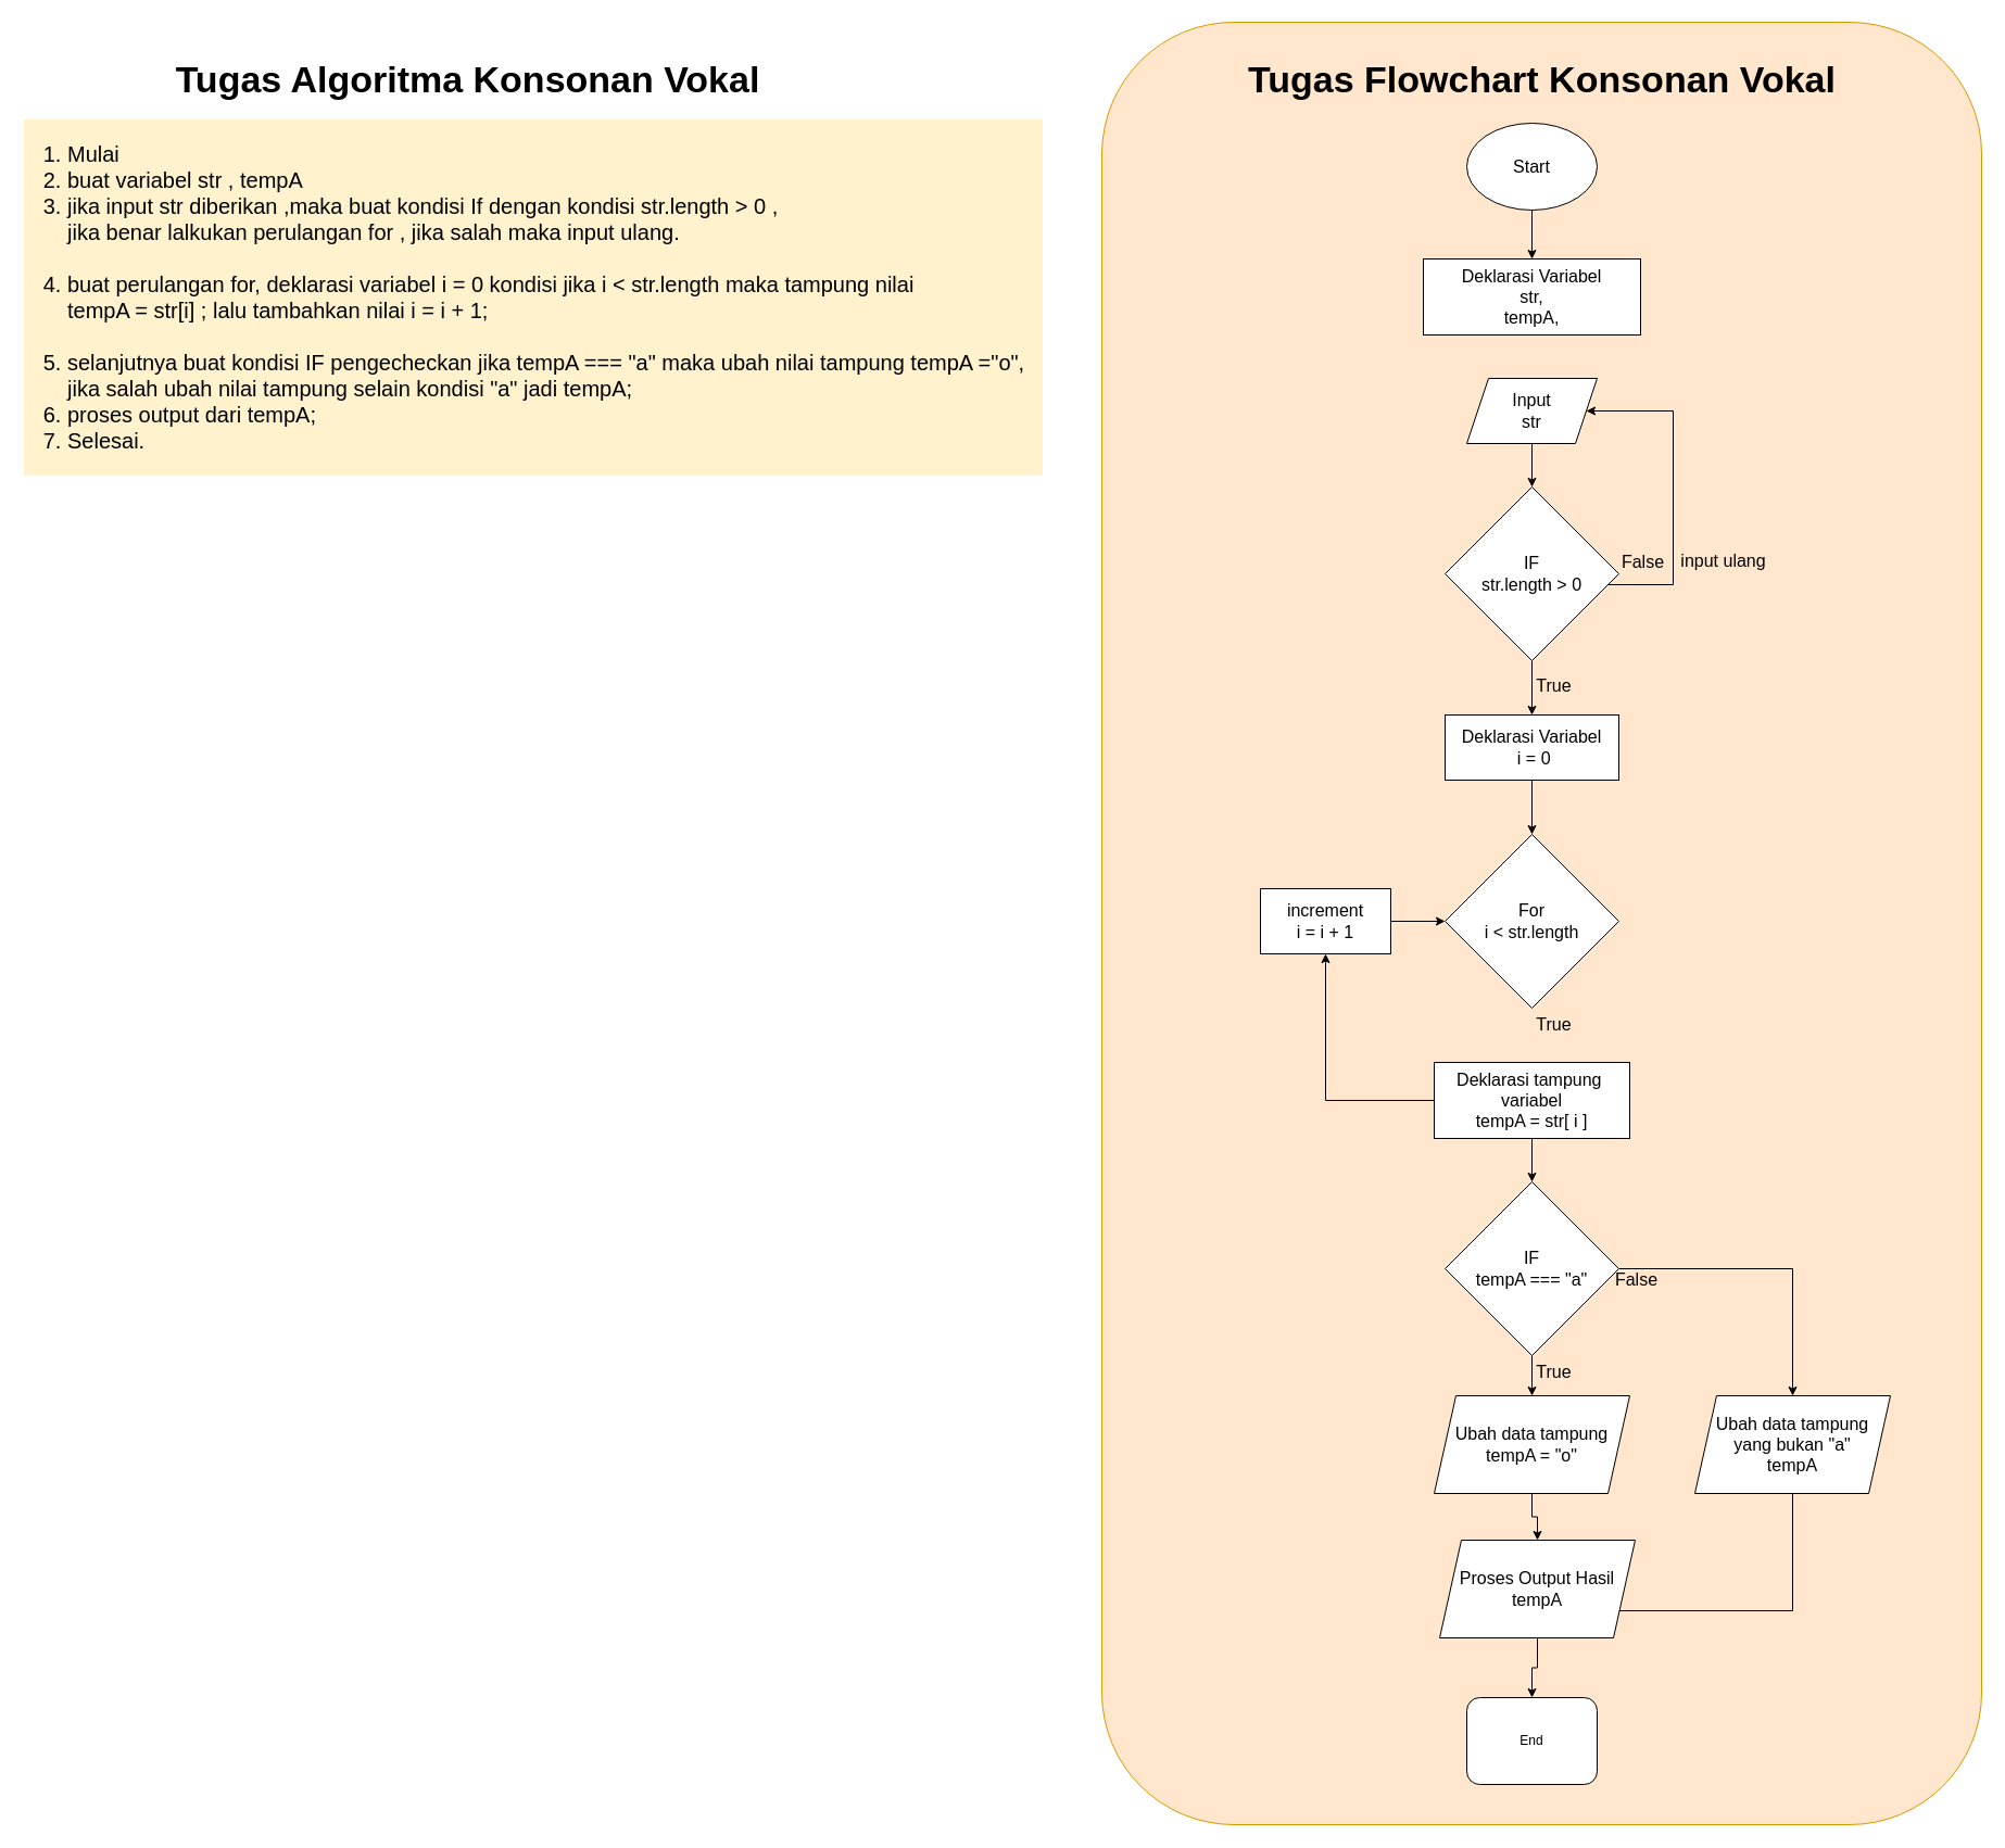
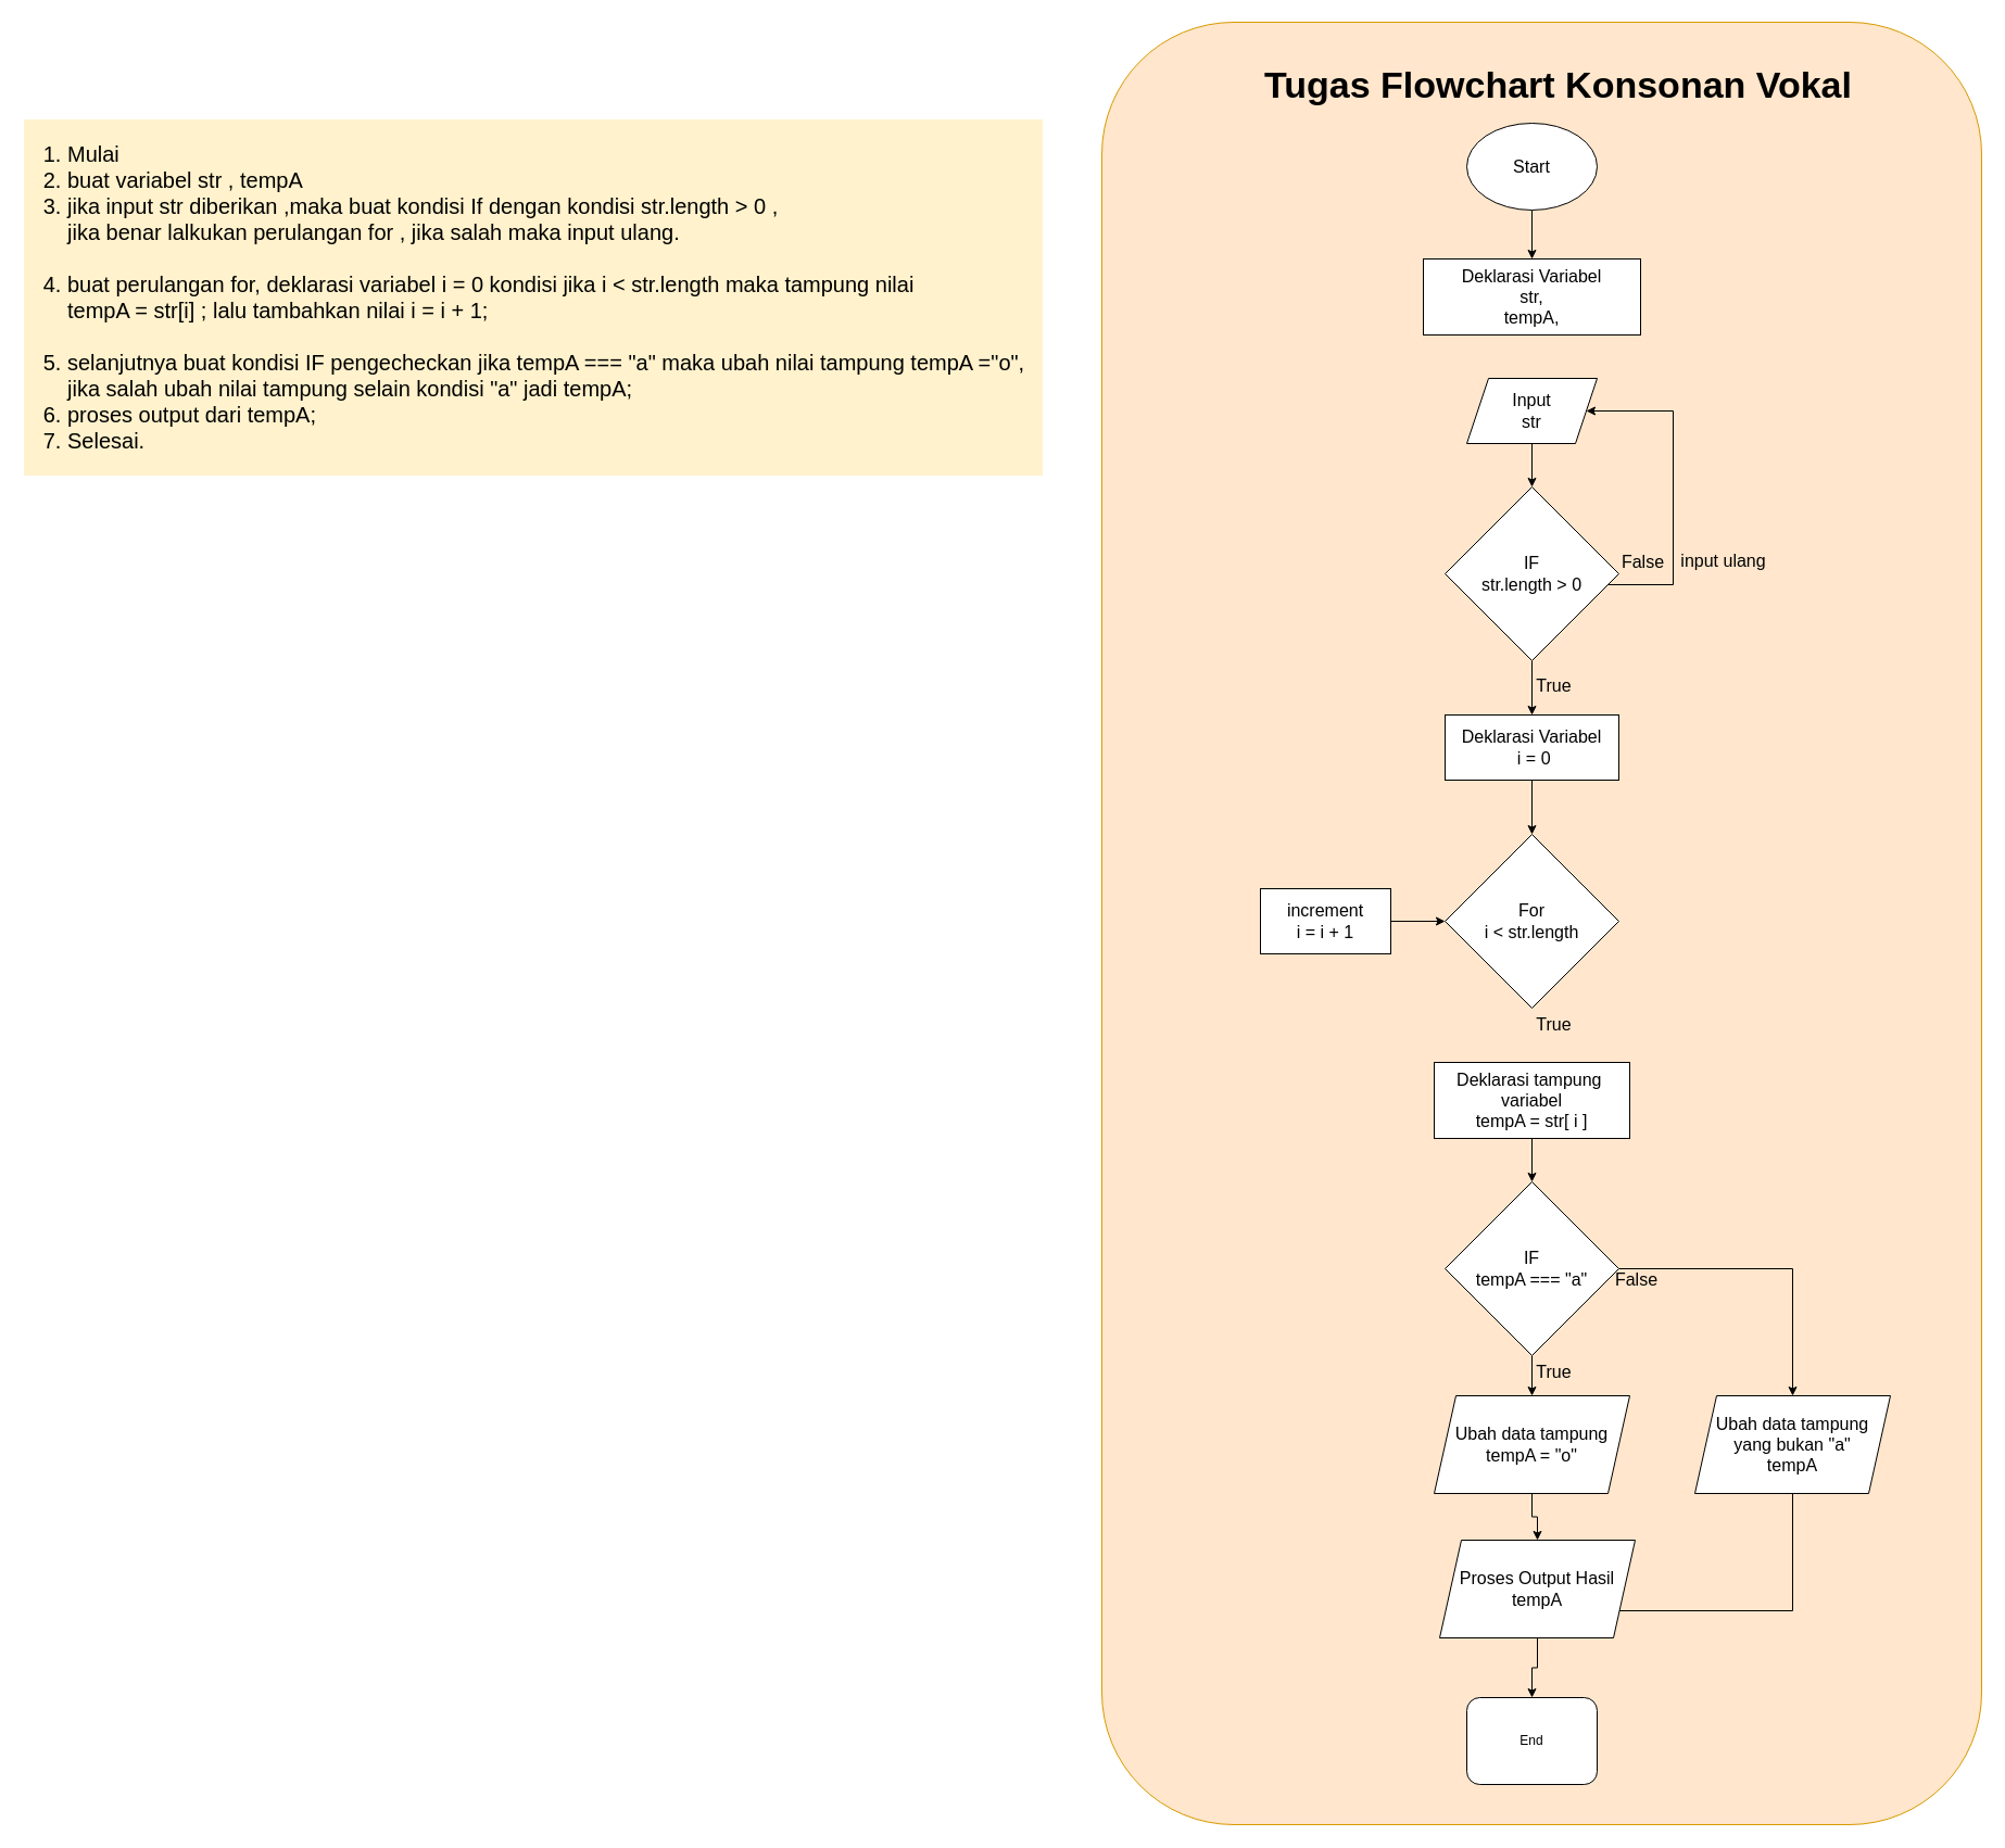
- <mxCell id="37" value="&lt;font style=&quot;font-size: 34px;&quot;&gt;&lt;b&gt;Tugas Algoritma Konsonan Vokal&lt;/b&gt;&lt;/font&gt;" style="text;html=1;align=center;verticalAlign=middle;resizable=0;points=[];autosize=1;strokeColor=none;fillColor=none;fontSize=16;" vertex="1" parent="1"><mxGeometry x="150" y="48" width="560" height="50" as="geometry" /></mxCell>
- <mxCell id="35" value="&lt;font style=&quot;font-size: 34px;&quot;&gt;&lt;b&gt;Tugas Flowchart Konsonan Vokal&lt;/b&gt;&lt;/font&gt;" style="text;html=1;align=center;verticalAlign=middle;resizable=0;points=[];autosize=1;strokeColor=none;fillColor=none;fontSize=16;" parent="1" vertex="1"><mxGeometry x="1139" y="48" width="560" height="50" as="geometry" /></mxCell>
+ <mxCell id="35" value="&lt;font style=&quot;font-size: 34px;&quot;&gt;&lt;b&gt;Tugas Flowchart Konsonan Vokal&lt;/b&gt;&lt;/font&gt;" style="text;html=1;align=center;verticalAlign=middle;resizable=0;points=[];autosize=1;strokeColor=none;fillColor=none;fontSize=16;" parent="1" vertex="1"><mxGeometry x="1154" y="53" width="560" height="50" as="geometry" /></mxCell>
- <mxCell id="22" style="edgeStyle=orthogonalEdgeStyle;rounded=0;orthogonalLoop=1;jettySize=auto;html=1;entryX=0.5;entryY=1;entryDx=0;entryDy=0;fontSize=16;" parent="1" source="23" target="18" edge="1"><mxGeometry relative="1" as="geometry" /></mxCell>
